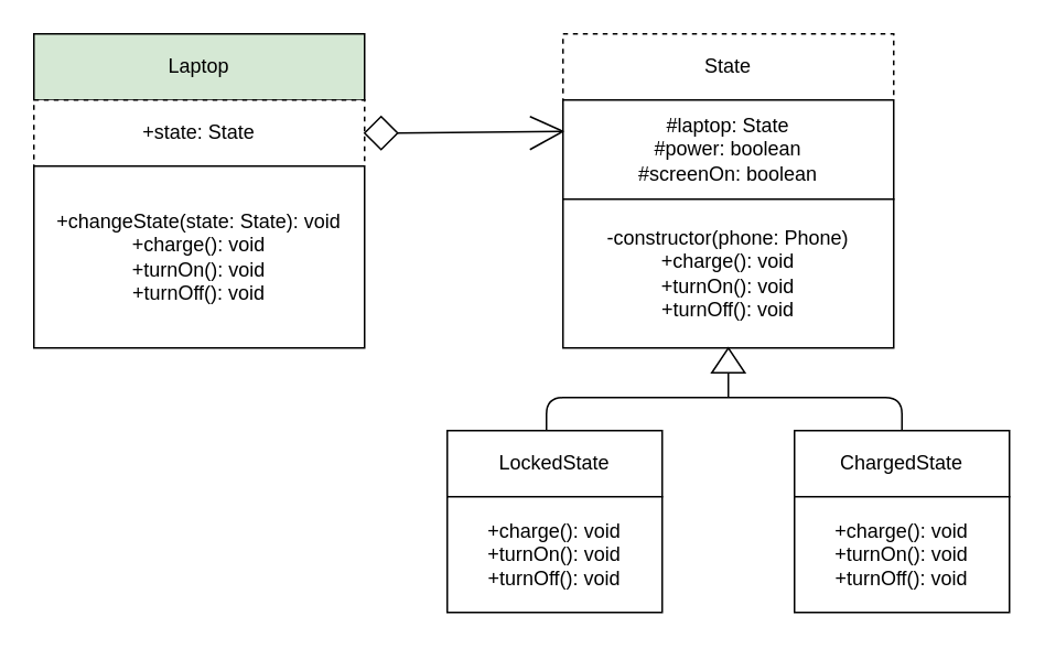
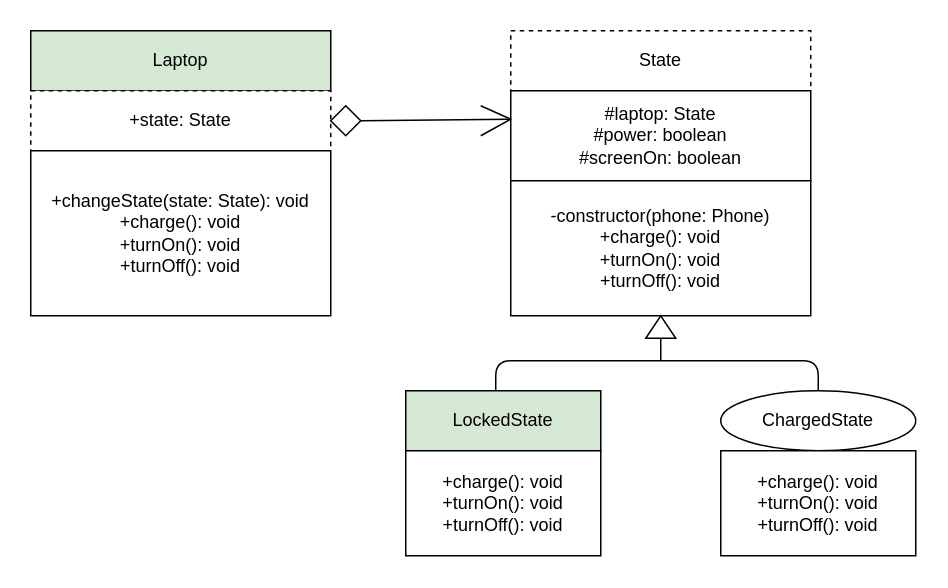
- <mxCell id="5" value="LockedState" style="rounded=0;whiteSpace=wrap;html=1;" parent="1" vertex="1"><mxGeometry x="270" y="260" width="130" height="40" as="geometry" /></mxCell>
+ <mxCell id="5" value="LockedState" style="rounded=0;whiteSpace=wrap;html=1;fillColor=#d5e8d4;" parent="1" vertex="1"><mxGeometry x="270" y="260" width="130" height="40" as="geometry" /></mxCell>
- <mxCell id="10" value="ChargedState" style="rounded=0;whiteSpace=wrap;html=1;" parent="1" vertex="1"><mxGeometry x="480" y="260" width="130" height="40" as="geometry" /></mxCell>
+ <mxCell id="10" value="ChargedState" style="ellipse;whiteSpace=wrap;html=1;" parent="1" vertex="1"><mxGeometry x="480" y="260" width="130" height="40" as="geometry" /></mxCell>
